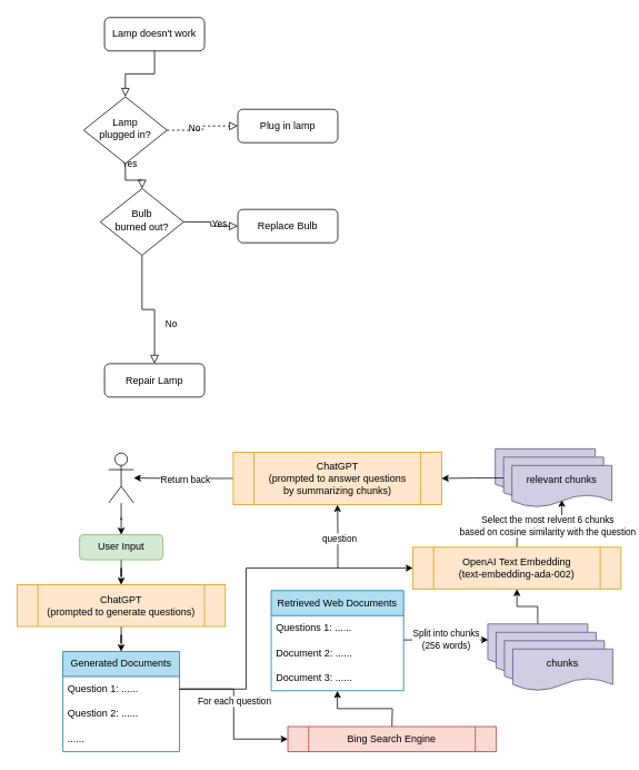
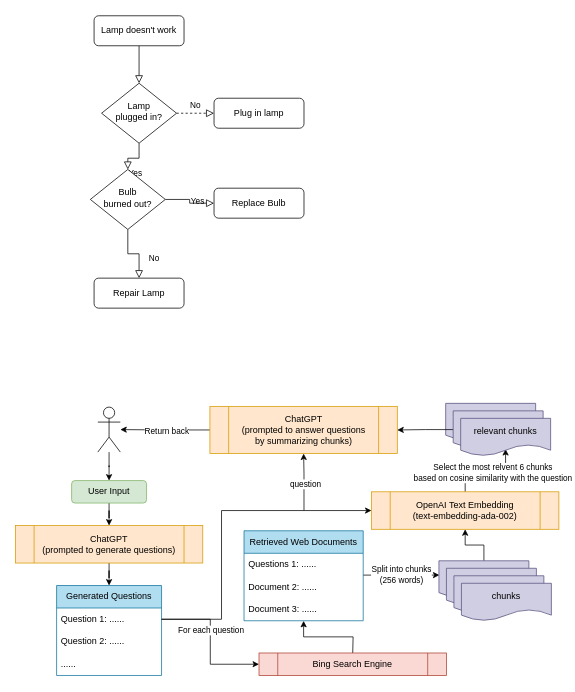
- <mxCell id="6" value="Lamp&lt;br&gt;plugged in?" style="rhombus;whiteSpace=wrap;html=1;shadow=0;fontFamily=Helvetica;fontSize=12;align=center;strokeWidth=1;spacing=6;spacingTop=-4;" parent="1" vertex="1"><mxGeometry x="100" y="115" width="100" height="80" as="geometry" /></mxCell>
+ <mxCell id="6" value="Lamp&lt;br&gt;plugged in?" style="rhombus;whiteSpace=wrap;html=1;shadow=0;fontFamily=Helvetica;fontSize=12;align=center;strokeWidth=1;spacing=6;spacingTop=-4;" parent="1" vertex="1"><mxGeometry x="135" y="110" width="100" height="80" as="geometry" /></mxCell>
- <mxCell id="11" value="Repair Lamp" style="rounded=1;whiteSpace=wrap;html=1;fontSize=12;glass=0;strokeWidth=1;shadow=0;" parent="1" vertex="1"><mxGeometry x="125" y="435" width="120" height="40" as="geometry" /></mxCell>
+ <mxCell id="11" value="Repair Lamp" style="rounded=1;whiteSpace=wrap;html=1;fontSize=12;glass=0;strokeWidth=1;shadow=0;" parent="1" vertex="1"><mxGeometry x="125" y="370" width="120" height="40" as="geometry" /></mxCell>
- <mxCell id="17" value="Generated Documents" style="swimlane;fontStyle=0;childLayout=stackLayout;horizontal=1;startSize=30;horizontalStack=0;resizeParent=1;resizeParentMax=0;resizeLast=0;collapsible=1;marginBottom=0;whiteSpace=wrap;html=1;fillColor=#b1ddf0;strokeColor=#10739e;" vertex="1" parent="1"><mxGeometry x="75" y="780" width="140" height="120" as="geometry" /></mxCell>
+ <mxCell id="17" value="Generated Questions" style="swimlane;fontStyle=0;childLayout=stackLayout;horizontal=1;startSize=30;horizontalStack=0;resizeParent=1;resizeParentMax=0;resizeLast=0;collapsible=1;marginBottom=0;whiteSpace=wrap;html=1;fillColor=#b1ddf0;strokeColor=#10739e;" vertex="1" parent="1"><mxGeometry x="75" y="780" width="140" height="120" as="geometry" /></mxCell>
